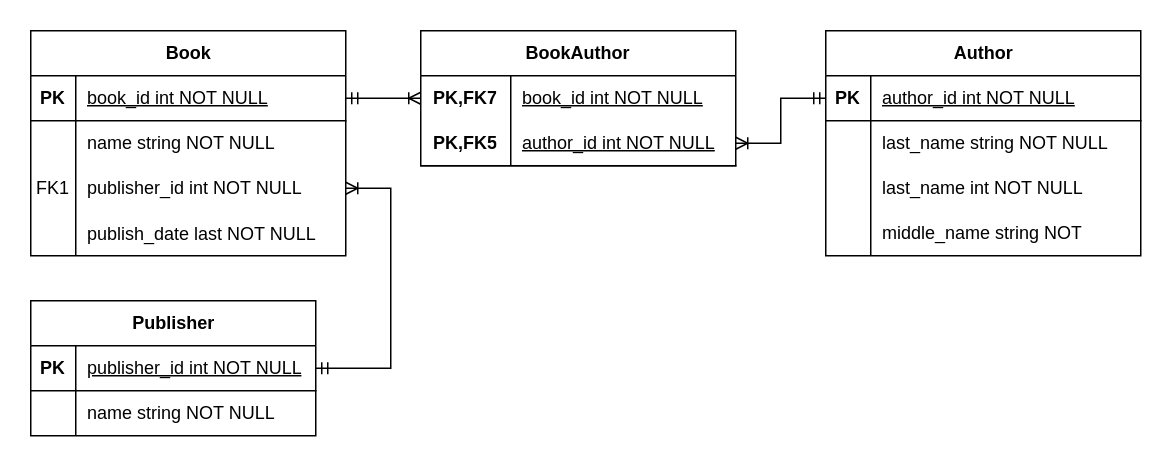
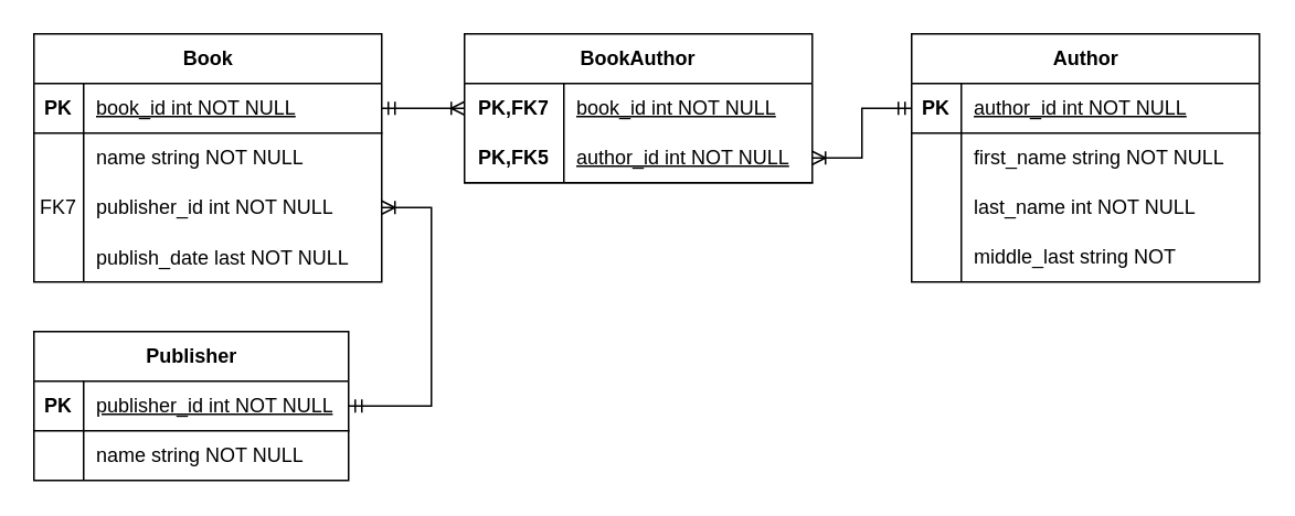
- <mxCell id="28" value="&lt;span style=&quot;text-align: center; text-wrap: nowrap;&quot;&gt;last_name string NOT NULL&lt;/span&gt;" style="shape=partialRectangle;connectable=0;fillColor=none;top=0;left=0;bottom=0;right=0;align=left;spacingLeft=6;overflow=hidden;whiteSpace=wrap;html=1;" parent="26" vertex="1"><mxGeometry x="30" width="180" height="30" as="geometry"><mxRectangle width="180" height="30" as="alternateBounds" /></mxGeometry></mxCell>
+ <mxCell id="28" value="&lt;span style=&quot;text-align: center; text-wrap: nowrap;&quot;&gt;first_name string NOT NULL&lt;/span&gt;" style="shape=partialRectangle;connectable=0;fillColor=none;top=0;left=0;bottom=0;right=0;align=left;spacingLeft=6;overflow=hidden;whiteSpace=wrap;html=1;" parent="26" vertex="1"><mxGeometry x="30" width="180" height="30" as="geometry"><mxRectangle width="180" height="30" as="alternateBounds" /></mxGeometry></mxCell>
- <mxCell id="10" value="FK1" style="shape=partialRectangle;connectable=0;fillColor=none;top=0;left=0;bottom=0;right=0;editable=1;overflow=hidden;whiteSpace=wrap;html=1;" parent="9" vertex="1"><mxGeometry width="30" height="30" as="geometry"><mxRectangle width="30" height="30" as="alternateBounds" /></mxGeometry></mxCell>
+ <mxCell id="10" value="FK7" style="shape=partialRectangle;connectable=0;fillColor=none;top=0;left=0;bottom=0;right=0;editable=1;overflow=hidden;whiteSpace=wrap;html=1;" parent="9" vertex="1"><mxGeometry width="30" height="30" as="geometry"><mxRectangle width="30" height="30" as="alternateBounds" /></mxGeometry></mxCell>
- <mxCell id="34" value="&lt;span style=&quot;text-align: center; text-wrap: nowrap;&quot;&gt;middle_name string NOT&lt;/span&gt;" style="shape=partialRectangle;connectable=0;fillColor=none;top=0;left=0;bottom=0;right=0;align=left;spacingLeft=6;overflow=hidden;whiteSpace=wrap;html=1;" parent="32" vertex="1"><mxGeometry x="30" width="180" height="30" as="geometry"><mxRectangle width="180" height="30" as="alternateBounds" /></mxGeometry></mxCell>
+ <mxCell id="34" value="&lt;span style=&quot;text-align: center; text-wrap: nowrap;&quot;&gt;middle_last string NOT&lt;/span&gt;" style="shape=partialRectangle;connectable=0;fillColor=none;top=0;left=0;bottom=0;right=0;align=left;spacingLeft=6;overflow=hidden;whiteSpace=wrap;html=1;" parent="32" vertex="1"><mxGeometry x="30" width="180" height="30" as="geometry"><mxRectangle width="180" height="30" as="alternateBounds" /></mxGeometry></mxCell>
